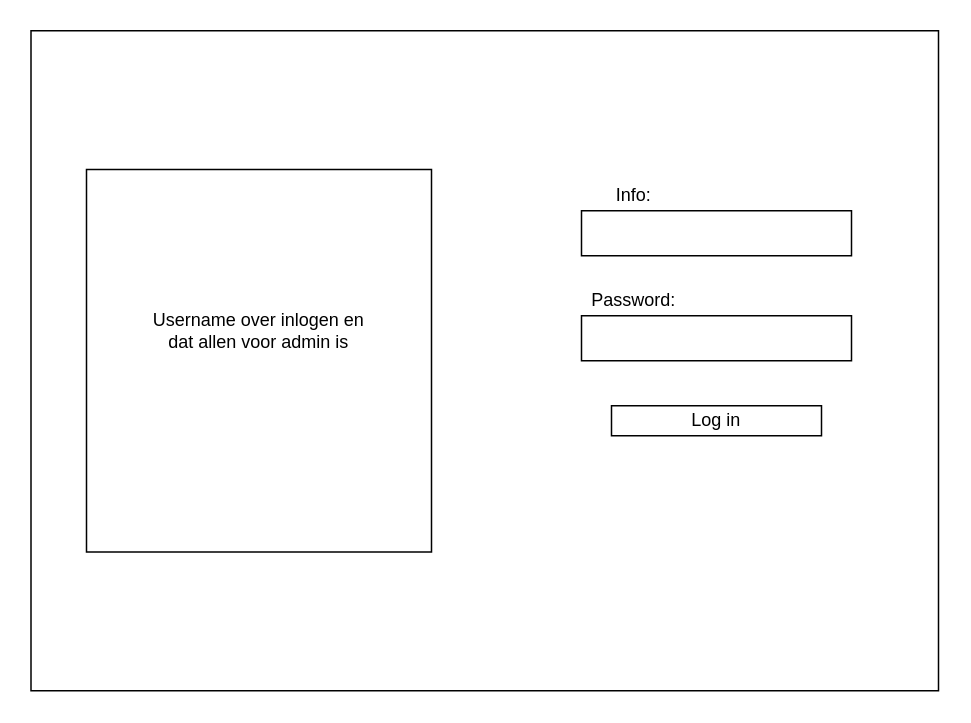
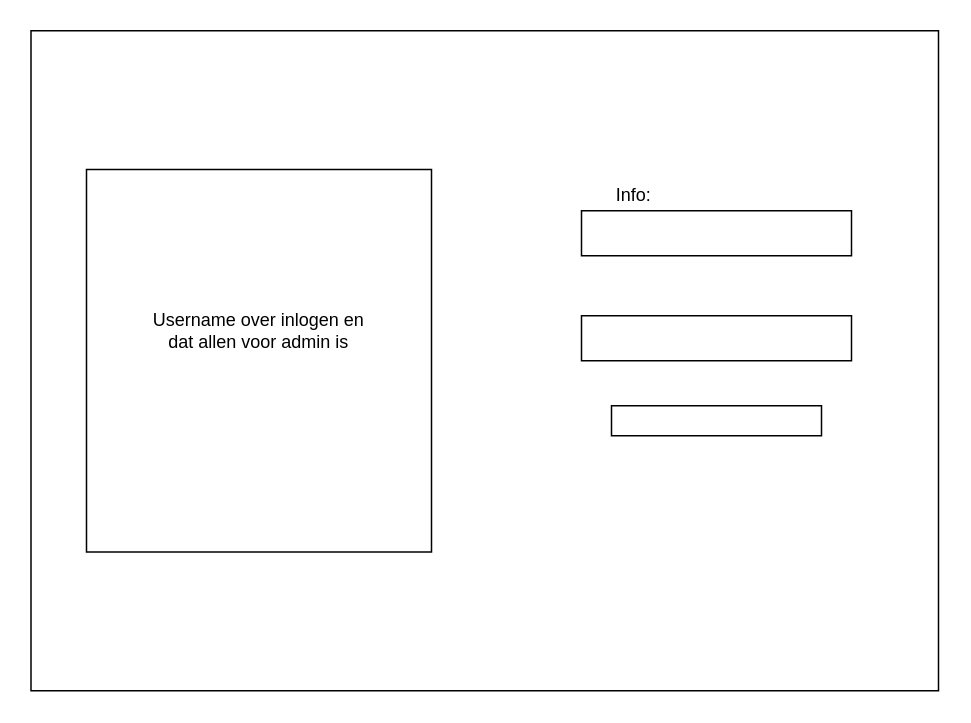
- <mxCell id="8" value="Password:" style="text;html=1;strokeColor=none;fillColor=none;align=center;verticalAlign=middle;whiteSpace=wrap;rounded=0;" vertex="1" parent="1"><mxGeometry x="387" y="190" width="70" height="20" as="geometry" /></mxCell>
- <mxCell id="9" value="Log in" style="text;html=1;strokeColor=none;fillColor=none;align=center;verticalAlign=middle;whiteSpace=wrap;rounded=0;" vertex="1" parent="1"><mxGeometry x="437" y="270" width="80" height="20" as="geometry" /></mxCell>
